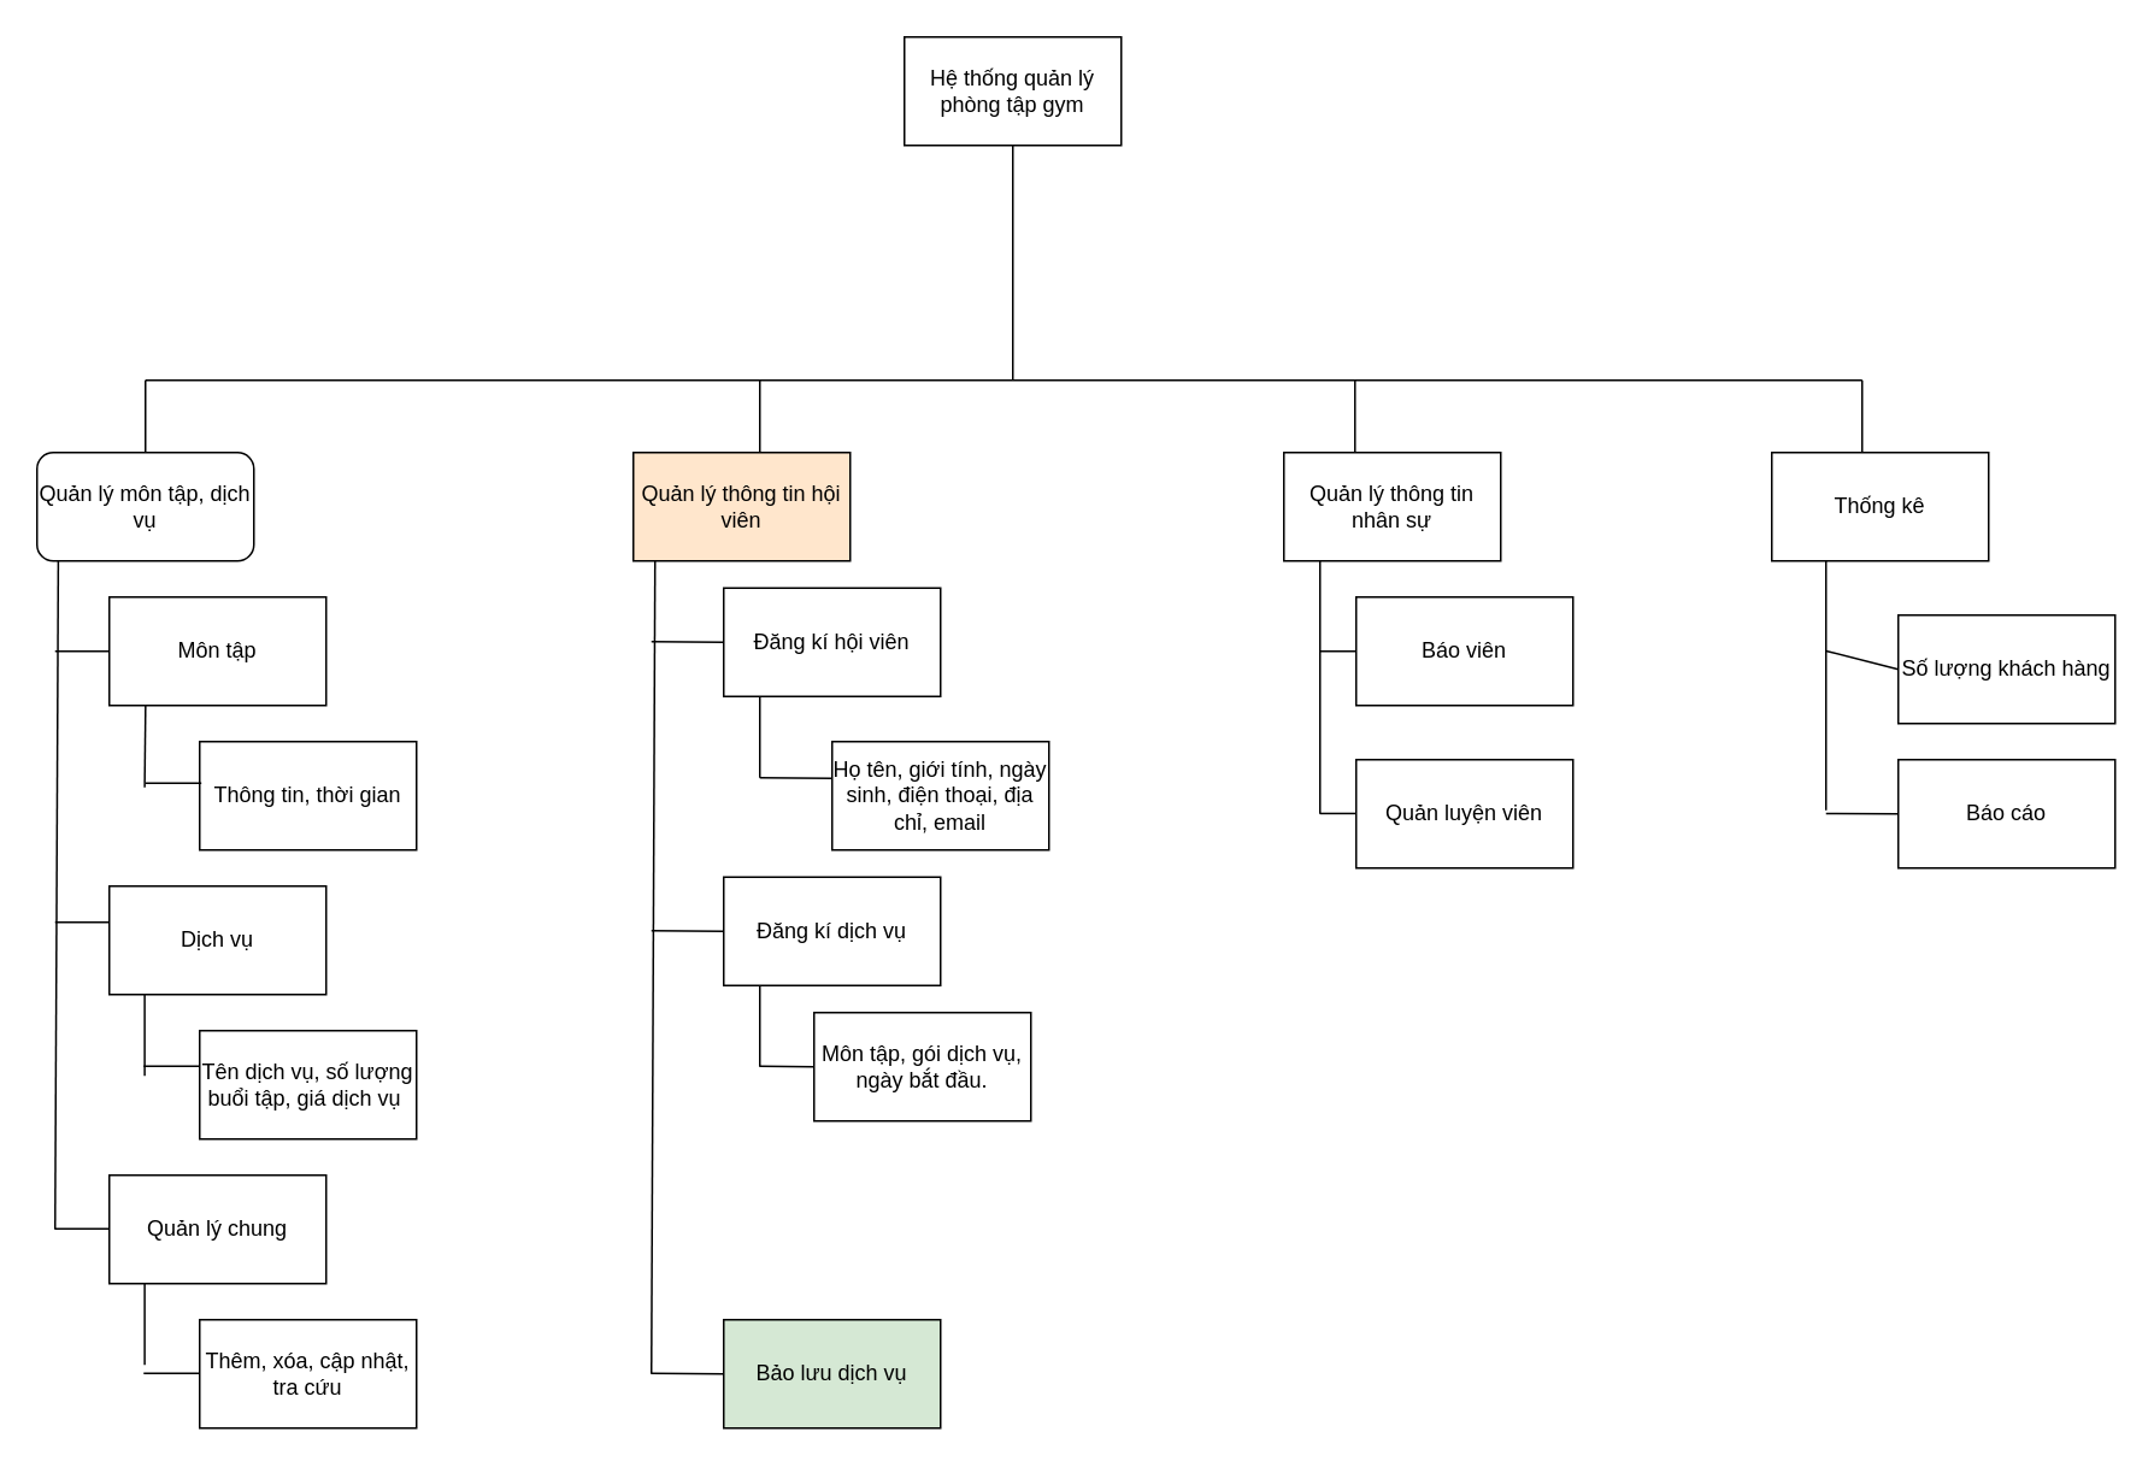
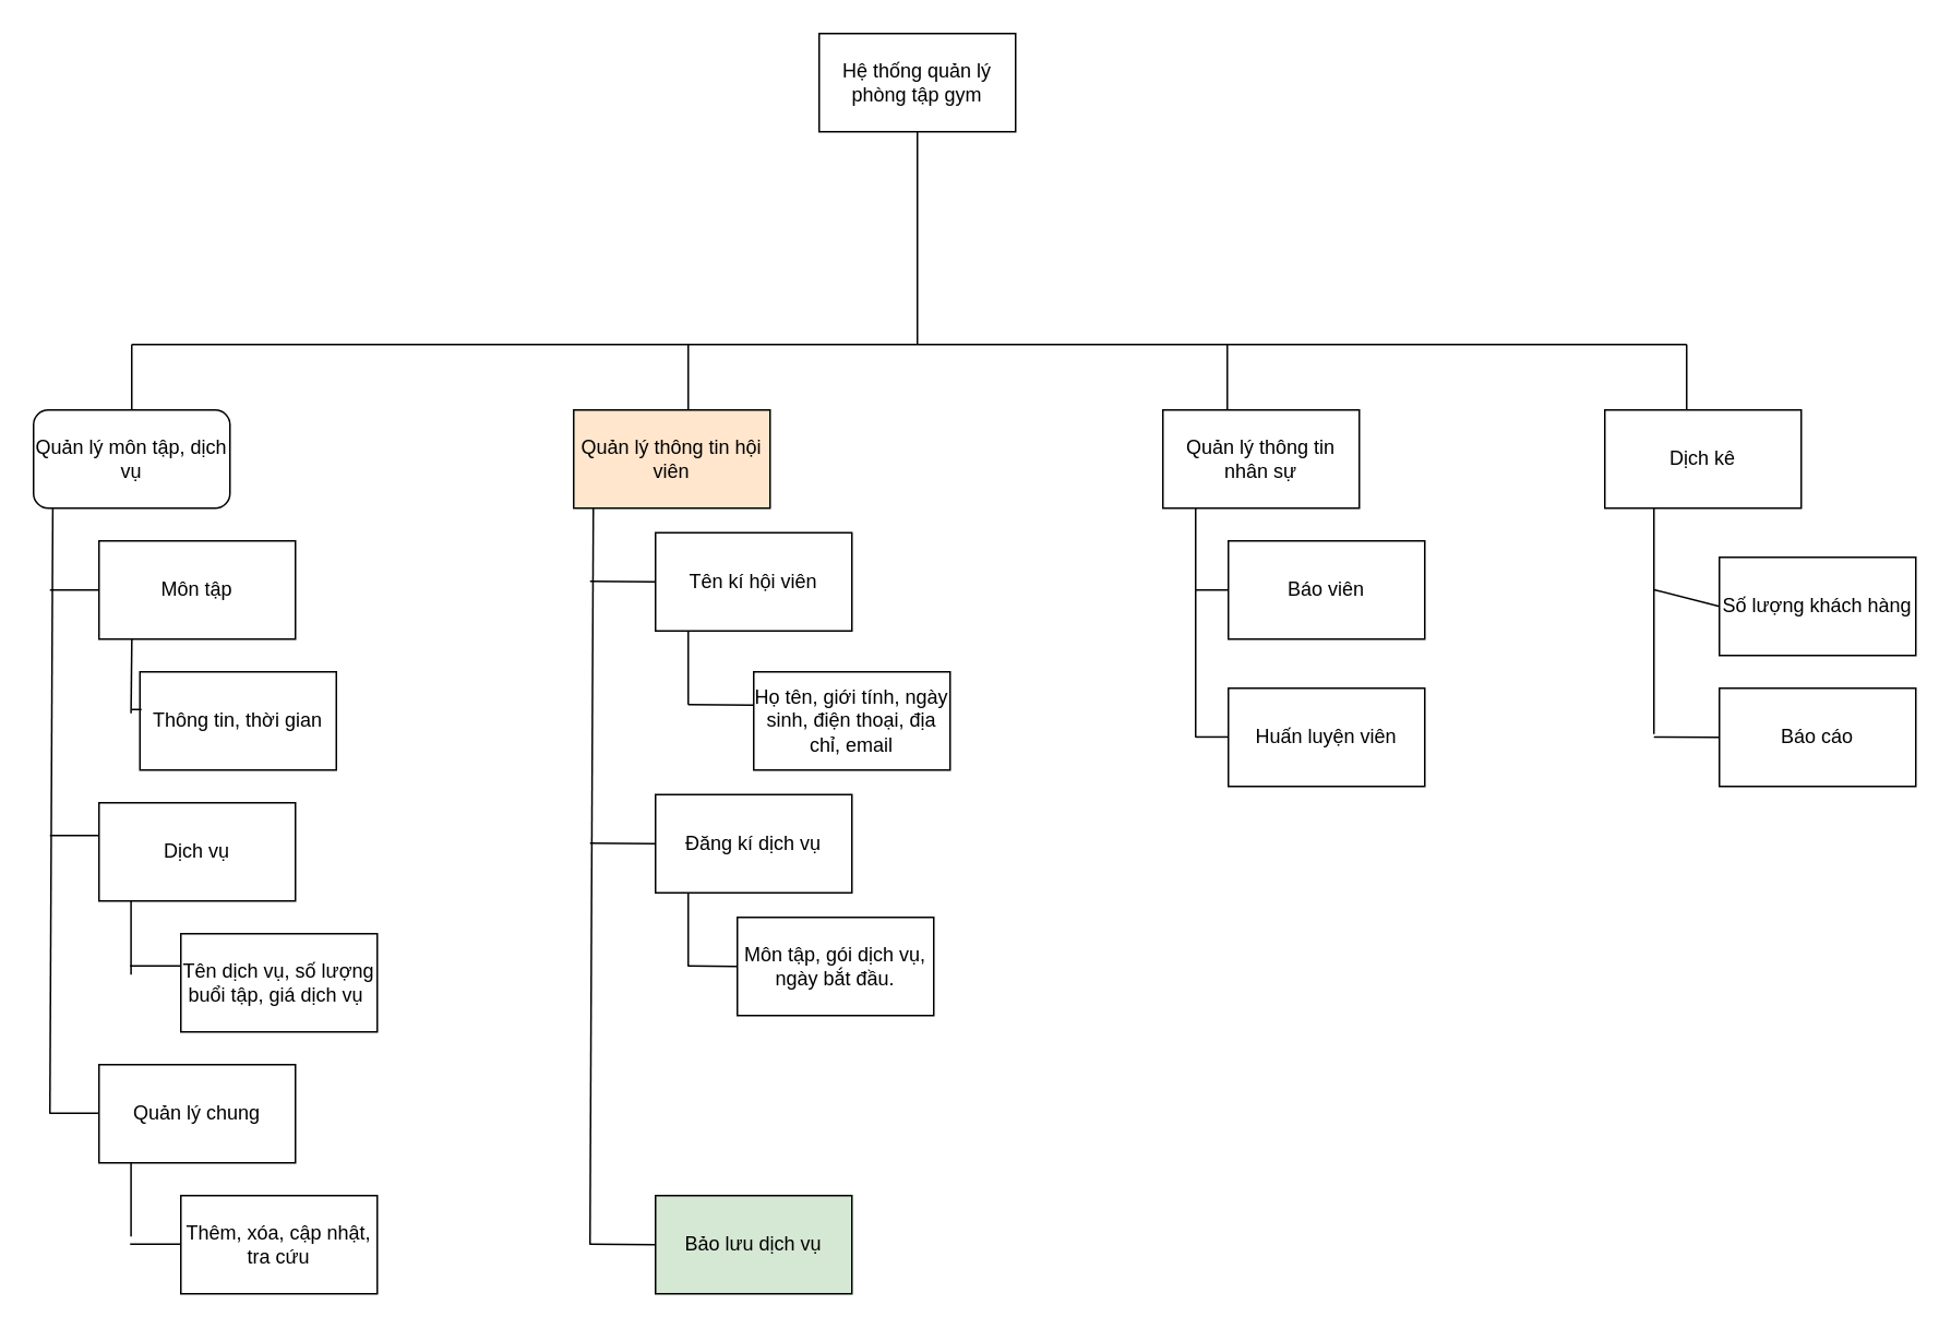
- <mxCell id="6" value="Thống kê" style="rounded=0;whiteSpace=wrap;html=1;" vertex="1" parent="1"><mxGeometry x="980" y="250" width="120" height="60" as="geometry" /></mxCell>
+ <mxCell id="6" value="Dịch kê" style="rounded=0;whiteSpace=wrap;html=1;" vertex="1" parent="1"><mxGeometry x="980" y="250" width="120" height="60" as="geometry" /></mxCell>
- <mxCell id="13" value="Đăng kí hội viên" style="rounded=0;whiteSpace=wrap;html=1;" vertex="1" parent="1"><mxGeometry x="400" y="325" width="120" height="60" as="geometry" /></mxCell>
+ <mxCell id="13" value="Tên kí hội viên" style="rounded=0;whiteSpace=wrap;html=1;" vertex="1" parent="1"><mxGeometry x="400" y="325" width="120" height="60" as="geometry" /></mxCell>
- <mxCell id="17" value="Thông tin, thời gian" style="rounded=0;whiteSpace=wrap;html=1;" vertex="1" parent="1"><mxGeometry x="110" y="410" width="120" height="60" as="geometry" /></mxCell>
+ <mxCell id="17" value="Thông tin, thời gian" style="rounded=0;whiteSpace=wrap;html=1;" vertex="1" parent="1"><mxGeometry x="85" y="410" width="120" height="60" as="geometry" /></mxCell>
- <mxCell id="7" value="Quản luyện viên" style="rounded=0;whiteSpace=wrap;html=1;" vertex="1" parent="1"><mxGeometry x="750" y="420" width="120" height="60" as="geometry" /></mxCell>
+ <mxCell id="7" value="Huấn luyện viên" style="rounded=0;whiteSpace=wrap;html=1;" vertex="1" parent="1"><mxGeometry x="750" y="420" width="120" height="60" as="geometry" /></mxCell>
